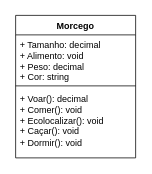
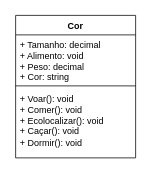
- <mxCell id="2" value="Morcego" style="swimlane;fontStyle=1;align=center;verticalAlign=top;childLayout=stackLayout;horizontal=1;startSize=26;horizontalStack=0;resizeParent=1;resizeParentMax=0;resizeLast=0;collapsible=1;marginBottom=0;whiteSpace=wrap;html=1;" vertex="1" parent="1"><mxGeometry x="20" y="20" width="160" height="190" as="geometry" /></mxCell>
+ <mxCell id="2" value="Cor" style="swimlane;fontStyle=1;align=center;verticalAlign=top;childLayout=stackLayout;horizontal=1;startSize=26;horizontalStack=0;resizeParent=1;resizeParentMax=0;resizeLast=0;collapsible=1;marginBottom=0;whiteSpace=wrap;html=1;" vertex="1" parent="1"><mxGeometry x="20" y="20" width="160" height="190" as="geometry" /></mxCell>
- <mxCell id="5" value="+ Voar(): decimal&lt;br&gt;+ Comer(): void&lt;br&gt;+ Ecolocalizar(): void&lt;br&gt;+ Caçar(): void&lt;br&gt;+ Dormir(): void" style="text;strokeColor=none;fillColor=none;align=left;verticalAlign=top;spacingLeft=4;spacingRight=4;overflow=hidden;rotatable=0;points=[[0,0.5],[1,0.5]];portConstraint=eastwest;whiteSpace=wrap;html=1;" vertex="1" parent="2"><mxGeometry y="98" width="160" height="92" as="geometry" /></mxCell>
+ <mxCell id="5" value="+ Voar(): void&lt;br&gt;+ Comer(): void&lt;br&gt;+ Ecolocalizar(): void&lt;br&gt;+ Caçar(): void&lt;br&gt;+ Dormir(): void" style="text;strokeColor=none;fillColor=none;align=left;verticalAlign=top;spacingLeft=4;spacingRight=4;overflow=hidden;rotatable=0;points=[[0,0.5],[1,0.5]];portConstraint=eastwest;whiteSpace=wrap;html=1;" vertex="1" parent="2"><mxGeometry y="98" width="160" height="92" as="geometry" /></mxCell>
